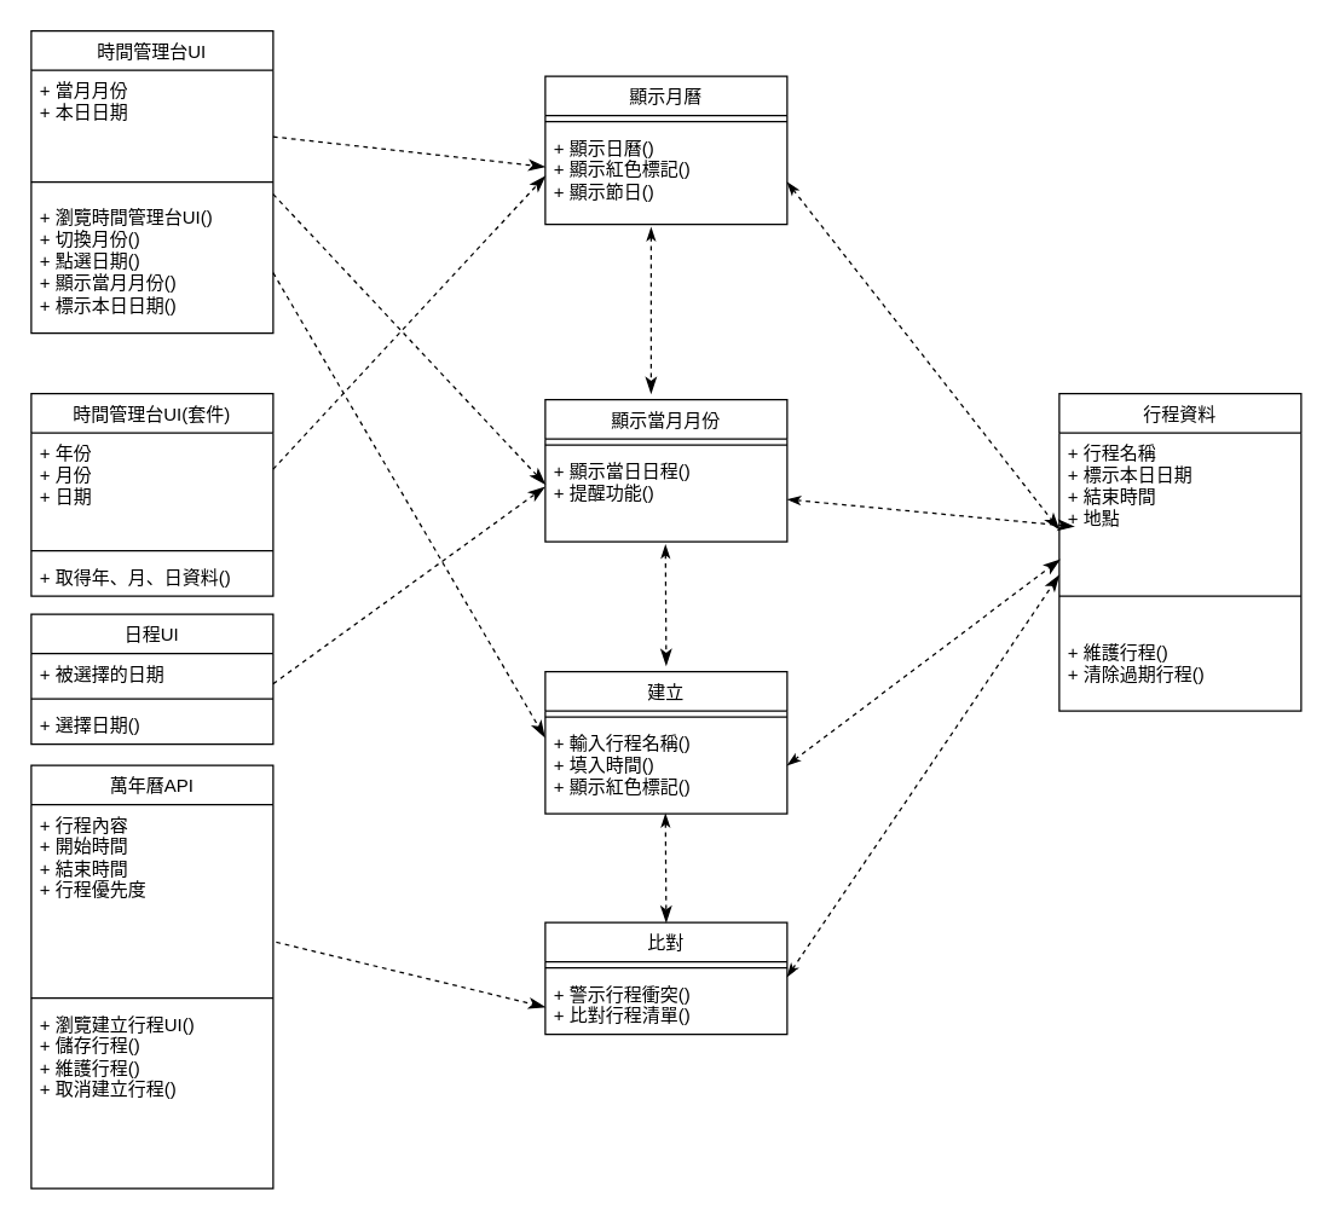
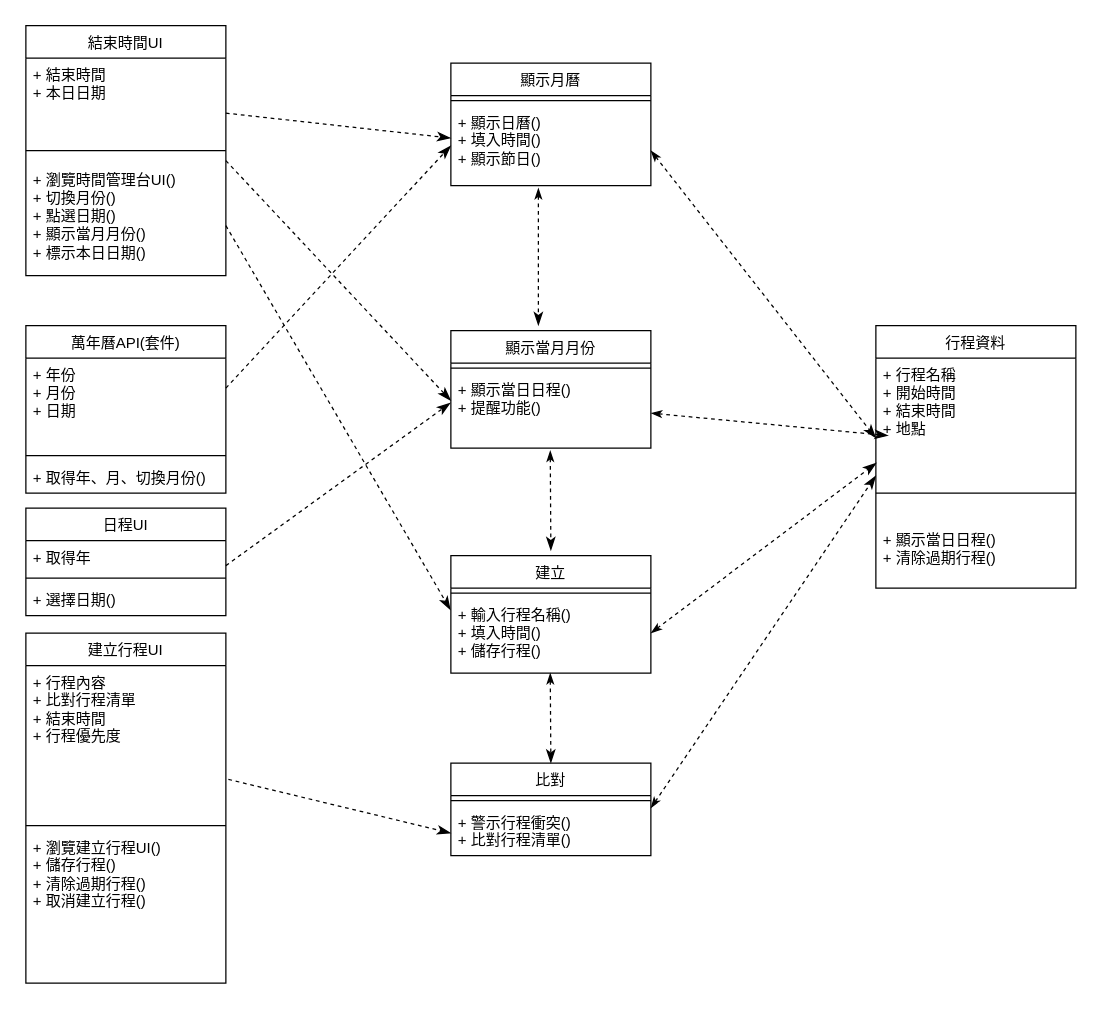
- <mxCell id="2" value="&lt;span style=&quot;font-weight: 400;&quot;&gt;時間管理台&lt;/span&gt;&lt;span style=&quot;font-weight: 400;&quot;&gt;UI&lt;/span&gt;" style="swimlane;fontStyle=1;align=center;verticalAlign=top;childLayout=stackLayout;horizontal=1;startSize=26;horizontalStack=0;resizeParent=1;resizeParentMax=0;resizeLast=0;collapsible=1;marginBottom=0;whiteSpace=wrap;html=1;" parent="1" vertex="1"><mxGeometry x="20" y="20" width="160" height="200" as="geometry" /></mxCell>
+ <mxCell id="2" value="&lt;span style=&quot;font-weight: 400;&quot;&gt;結束時間&lt;/span&gt;&lt;span style=&quot;font-weight: 400;&quot;&gt;UI&lt;/span&gt;" style="swimlane;fontStyle=1;align=center;verticalAlign=top;childLayout=stackLayout;horizontal=1;startSize=26;horizontalStack=0;resizeParent=1;resizeParentMax=0;resizeLast=0;collapsible=1;marginBottom=0;whiteSpace=wrap;html=1;" parent="1" vertex="1"><mxGeometry x="20" y="20" width="160" height="200" as="geometry" /></mxCell>
- <mxCell id="3" value="+ 當月月份&lt;div&gt;+ 本日日期&lt;/div&gt;&lt;div&gt;&amp;nbsp;&lt;/div&gt;" style="text;strokeColor=none;fillColor=none;align=left;verticalAlign=top;spacingLeft=4;spacingRight=4;overflow=hidden;rotatable=0;points=[[0,0.5],[1,0.5]];portConstraint=eastwest;whiteSpace=wrap;html=1;" parent="2" vertex="1"><mxGeometry y="26" width="160" height="64" as="geometry" /></mxCell>
+ <mxCell id="3" value="+ 結束時間&lt;div&gt;+ 本日日期&lt;/div&gt;&lt;div&gt;&amp;nbsp;&lt;/div&gt;" style="text;strokeColor=none;fillColor=none;align=left;verticalAlign=top;spacingLeft=4;spacingRight=4;overflow=hidden;rotatable=0;points=[[0,0.5],[1,0.5]];portConstraint=eastwest;whiteSpace=wrap;html=1;" parent="2" vertex="1"><mxGeometry y="26" width="160" height="64" as="geometry" /></mxCell>
- <mxCell id="20" value="+ 顯示日曆()&lt;div&gt;+ 顯示紅色標記()&lt;/div&gt;&lt;div&gt;+ 顯示節日()&lt;/div&gt;&lt;div&gt;&lt;br&gt;&lt;/div&gt;" style="text;strokeColor=none;fillColor=none;align=left;verticalAlign=top;spacingLeft=4;spacingRight=4;overflow=hidden;rotatable=0;points=[[0,0.5],[1,0.5]];portConstraint=eastwest;whiteSpace=wrap;html=1;" parent="18" vertex="1"><mxGeometry y="34" width="160" height="64" as="geometry" /></mxCell>
+ <mxCell id="20" value="+ 顯示日曆()&lt;div&gt;+ 填入時間()&lt;/div&gt;&lt;div&gt;+ 顯示節日()&lt;/div&gt;&lt;div&gt;&lt;br&gt;&lt;/div&gt;" style="text;strokeColor=none;fillColor=none;align=left;verticalAlign=top;spacingLeft=4;spacingRight=4;overflow=hidden;rotatable=0;points=[[0,0.5],[1,0.5]];portConstraint=eastwest;whiteSpace=wrap;html=1;" parent="18" vertex="1"><mxGeometry y="34" width="160" height="64" as="geometry" /></mxCell>
- <mxCell id="6" value="&lt;span style=&quot;font-weight: 400;&quot;&gt;時間管理台UI(套件)&lt;/span&gt;" style="swimlane;fontStyle=1;align=center;verticalAlign=top;childLayout=stackLayout;horizontal=1;startSize=26;horizontalStack=0;resizeParent=1;resizeParentMax=0;resizeLast=0;collapsible=1;marginBottom=0;whiteSpace=wrap;html=1;" parent="1" vertex="1"><mxGeometry x="20" y="260" width="160" height="134" as="geometry" /></mxCell>
+ <mxCell id="6" value="&lt;span style=&quot;font-weight: 400;&quot;&gt;萬年曆API(套件)&lt;/span&gt;" style="swimlane;fontStyle=1;align=center;verticalAlign=top;childLayout=stackLayout;horizontal=1;startSize=26;horizontalStack=0;resizeParent=1;resizeParentMax=0;resizeLast=0;collapsible=1;marginBottom=0;whiteSpace=wrap;html=1;" parent="1" vertex="1"><mxGeometry x="20" y="260" width="160" height="134" as="geometry" /></mxCell>
- <mxCell id="28" value="+&amp;nbsp;&lt;span style=&quot;background-color: transparent; color: light-dark(rgb(0, 0, 0), rgb(255, 255, 255));&quot;&gt;行程名稱&lt;/span&gt;&lt;div&gt;&lt;span style=&quot;background-color: transparent; color: light-dark(rgb(0, 0, 0), rgb(255, 255, 255));&quot;&gt;+ 標示本日日期&lt;/span&gt;&lt;/div&gt;&lt;div&gt;&lt;span style=&quot;background-color: transparent; color: light-dark(rgb(0, 0, 0), rgb(255, 255, 255));&quot;&gt;+ 結束時間&amp;nbsp;&lt;/span&gt;&lt;/div&gt;&lt;div&gt;&lt;span style=&quot;background-color: transparent; color: light-dark(rgb(0, 0, 0), rgb(255, 255, 255));&quot;&gt;+ 地點&lt;/span&gt;&lt;/div&gt;" style="text;strokeColor=none;fillColor=none;align=left;verticalAlign=top;spacingLeft=4;spacingRight=4;overflow=hidden;rotatable=0;points=[[0,0.5],[1,0.5]];portConstraint=eastwest;whiteSpace=wrap;html=1;" parent="27" vertex="1"><mxGeometry y="26" width="160" height="84" as="geometry" /></mxCell>
+ <mxCell id="28" value="+&amp;nbsp;&lt;span style=&quot;background-color: transparent; color: light-dark(rgb(0, 0, 0), rgb(255, 255, 255));&quot;&gt;行程名稱&lt;/span&gt;&lt;div&gt;&lt;span style=&quot;background-color: transparent; color: light-dark(rgb(0, 0, 0), rgb(255, 255, 255));&quot;&gt;+ 開始時間&lt;/span&gt;&lt;/div&gt;&lt;div&gt;&lt;span style=&quot;background-color: transparent; color: light-dark(rgb(0, 0, 0), rgb(255, 255, 255));&quot;&gt;+ 結束時間&amp;nbsp;&lt;/span&gt;&lt;/div&gt;&lt;div&gt;&lt;span style=&quot;background-color: transparent; color: light-dark(rgb(0, 0, 0), rgb(255, 255, 255));&quot;&gt;+ 地點&lt;/span&gt;&lt;/div&gt;" style="text;strokeColor=none;fillColor=none;align=left;verticalAlign=top;spacingLeft=4;spacingRight=4;overflow=hidden;rotatable=0;points=[[0,0.5],[1,0.5]];portConstraint=eastwest;whiteSpace=wrap;html=1;" parent="27" vertex="1"><mxGeometry y="26" width="160" height="84" as="geometry" /></mxCell>
- <mxCell id="9" value="+ 取得年、月、日資料()" style="text;strokeColor=none;fillColor=none;align=left;verticalAlign=top;spacingLeft=4;spacingRight=4;overflow=hidden;rotatable=0;points=[[0,0.5],[1,0.5]];portConstraint=eastwest;whiteSpace=wrap;html=1;" parent="6" vertex="1"><mxGeometry y="108" width="160" height="26" as="geometry" /></mxCell>
+ <mxCell id="9" value="+ 取得年、月、切換月份()" style="text;strokeColor=none;fillColor=none;align=left;verticalAlign=top;spacingLeft=4;spacingRight=4;overflow=hidden;rotatable=0;points=[[0,0.5],[1,0.5]];portConstraint=eastwest;whiteSpace=wrap;html=1;" parent="6" vertex="1"><mxGeometry y="108" width="160" height="26" as="geometry" /></mxCell>
- <mxCell id="30" value="+ 維護行程()&lt;div&gt;+ 清除過期行程()&lt;/div&gt;" style="text;strokeColor=none;fillColor=none;align=left;verticalAlign=top;spacingLeft=4;spacingRight=4;overflow=hidden;rotatable=0;points=[[0,0.5],[1,0.5]];portConstraint=eastwest;whiteSpace=wrap;html=1;" parent="27" vertex="1"><mxGeometry y="158" width="160" height="52" as="geometry" /></mxCell>
+ <mxCell id="30" value="+ 顯示當日日程()&lt;div&gt;+ 清除過期行程()&lt;/div&gt;" style="text;strokeColor=none;fillColor=none;align=left;verticalAlign=top;spacingLeft=4;spacingRight=4;overflow=hidden;rotatable=0;points=[[0,0.5],[1,0.5]];portConstraint=eastwest;whiteSpace=wrap;html=1;" parent="27" vertex="1"><mxGeometry y="158" width="160" height="52" as="geometry" /></mxCell>
- <mxCell id="11" value="+ 被選擇的日期&lt;div&gt;&lt;br&gt;&lt;/div&gt;" style="text;strokeColor=none;fillColor=none;align=left;verticalAlign=top;spacingLeft=4;spacingRight=4;overflow=hidden;rotatable=0;points=[[0,0.5],[1,0.5]];portConstraint=eastwest;whiteSpace=wrap;html=1;" parent="10" vertex="1"><mxGeometry y="26" width="160" height="26" as="geometry" /></mxCell>
+ <mxCell id="11" value="+ 取得年&lt;div&gt;&lt;br&gt;&lt;/div&gt;" style="text;strokeColor=none;fillColor=none;align=left;verticalAlign=top;spacingLeft=4;spacingRight=4;overflow=hidden;rotatable=0;points=[[0,0.5],[1,0.5]];portConstraint=eastwest;whiteSpace=wrap;html=1;" parent="10" vertex="1"><mxGeometry y="26" width="160" height="26" as="geometry" /></mxCell>
- <mxCell id="33" value="&lt;div&gt;+&amp;nbsp;輸入行程名稱()&lt;div&gt;+ 填入時間()&lt;/div&gt;&lt;div&gt;+&amp;nbsp;顯示紅色標記()&lt;/div&gt;&lt;/div&gt;" style="text;strokeColor=none;fillColor=none;align=left;verticalAlign=top;spacingLeft=4;spacingRight=4;overflow=hidden;rotatable=0;points=[[0,0.5],[1,0.5]];portConstraint=eastwest;whiteSpace=wrap;html=1;" parent="31" vertex="1"><mxGeometry y="34" width="160" height="60" as="geometry" /></mxCell>
+ <mxCell id="33" value="&lt;div&gt;+&amp;nbsp;輸入行程名稱()&lt;div&gt;+ 填入時間()&lt;/div&gt;&lt;div&gt;+&amp;nbsp;儲存行程()&lt;/div&gt;&lt;/div&gt;" style="text;strokeColor=none;fillColor=none;align=left;verticalAlign=top;spacingLeft=4;spacingRight=4;overflow=hidden;rotatable=0;points=[[0,0.5],[1,0.5]];portConstraint=eastwest;whiteSpace=wrap;html=1;" parent="31" vertex="1"><mxGeometry y="34" width="160" height="60" as="geometry" /></mxCell>
- <mxCell id="14" value="&lt;span style=&quot;font-weight: 400;&quot;&gt;萬年曆API&lt;/span&gt;" style="swimlane;fontStyle=1;align=center;verticalAlign=top;childLayout=stackLayout;horizontal=1;startSize=26;horizontalStack=0;resizeParent=1;resizeParentMax=0;resizeLast=0;collapsible=1;marginBottom=0;whiteSpace=wrap;html=1;" parent="1" vertex="1"><mxGeometry x="20" y="506" width="160" height="280" as="geometry" /></mxCell>
+ <mxCell id="14" value="&lt;span style=&quot;font-weight: 400;&quot;&gt;建立行程UI&lt;/span&gt;" style="swimlane;fontStyle=1;align=center;verticalAlign=top;childLayout=stackLayout;horizontal=1;startSize=26;horizontalStack=0;resizeParent=1;resizeParentMax=0;resizeLast=0;collapsible=1;marginBottom=0;whiteSpace=wrap;html=1;" parent="1" vertex="1"><mxGeometry x="20" y="506" width="160" height="280" as="geometry" /></mxCell>
- <mxCell id="15" value="&lt;div&gt;+ 行程內容&lt;/div&gt;&lt;div&gt;+ 開始時間&lt;/div&gt;&lt;div&gt;+ 結束時間&lt;/div&gt;&lt;div&gt;+ 行程優先度&lt;/div&gt;" style="text;strokeColor=none;fillColor=none;align=left;verticalAlign=top;spacingLeft=4;spacingRight=4;overflow=hidden;rotatable=0;points=[[0,0.5],[1,0.5]];portConstraint=eastwest;whiteSpace=wrap;html=1;" parent="14" vertex="1"><mxGeometry y="26" width="160" height="124" as="geometry" /></mxCell>
+ <mxCell id="15" value="&lt;div&gt;+ 行程內容&lt;/div&gt;&lt;div&gt;+ 比對行程清單&lt;/div&gt;&lt;div&gt;+ 結束時間&lt;/div&gt;&lt;div&gt;+ 行程優先度&lt;/div&gt;" style="text;strokeColor=none;fillColor=none;align=left;verticalAlign=top;spacingLeft=4;spacingRight=4;overflow=hidden;rotatable=0;points=[[0,0.5],[1,0.5]];portConstraint=eastwest;whiteSpace=wrap;html=1;" parent="14" vertex="1"><mxGeometry y="26" width="160" height="124" as="geometry" /></mxCell>
- <mxCell id="17" value="+ 瀏覽建立行程UI()&lt;div&gt;+ 儲存行程()&lt;/div&gt;&lt;div&gt;+ 維護行程()&lt;/div&gt;&lt;div&gt;+ 取消建立行程()&lt;/div&gt;" style="text;strokeColor=none;fillColor=none;align=left;verticalAlign=top;spacingLeft=4;spacingRight=4;overflow=hidden;rotatable=0;points=[[0,0.5],[1,0.5]];portConstraint=eastwest;whiteSpace=wrap;html=1;" parent="14" vertex="1"><mxGeometry y="158" width="160" height="122" as="geometry" /></mxCell>
+ <mxCell id="17" value="+ 瀏覽建立行程UI()&lt;div&gt;+ 儲存行程()&lt;/div&gt;&lt;div&gt;+ 清除過期行程()&lt;/div&gt;&lt;div&gt;+ 取消建立行程()&lt;/div&gt;" style="text;strokeColor=none;fillColor=none;align=left;verticalAlign=top;spacingLeft=4;spacingRight=4;overflow=hidden;rotatable=0;points=[[0,0.5],[1,0.5]];portConstraint=eastwest;whiteSpace=wrap;html=1;" parent="14" vertex="1"><mxGeometry y="158" width="160" height="122" as="geometry" /></mxCell>
